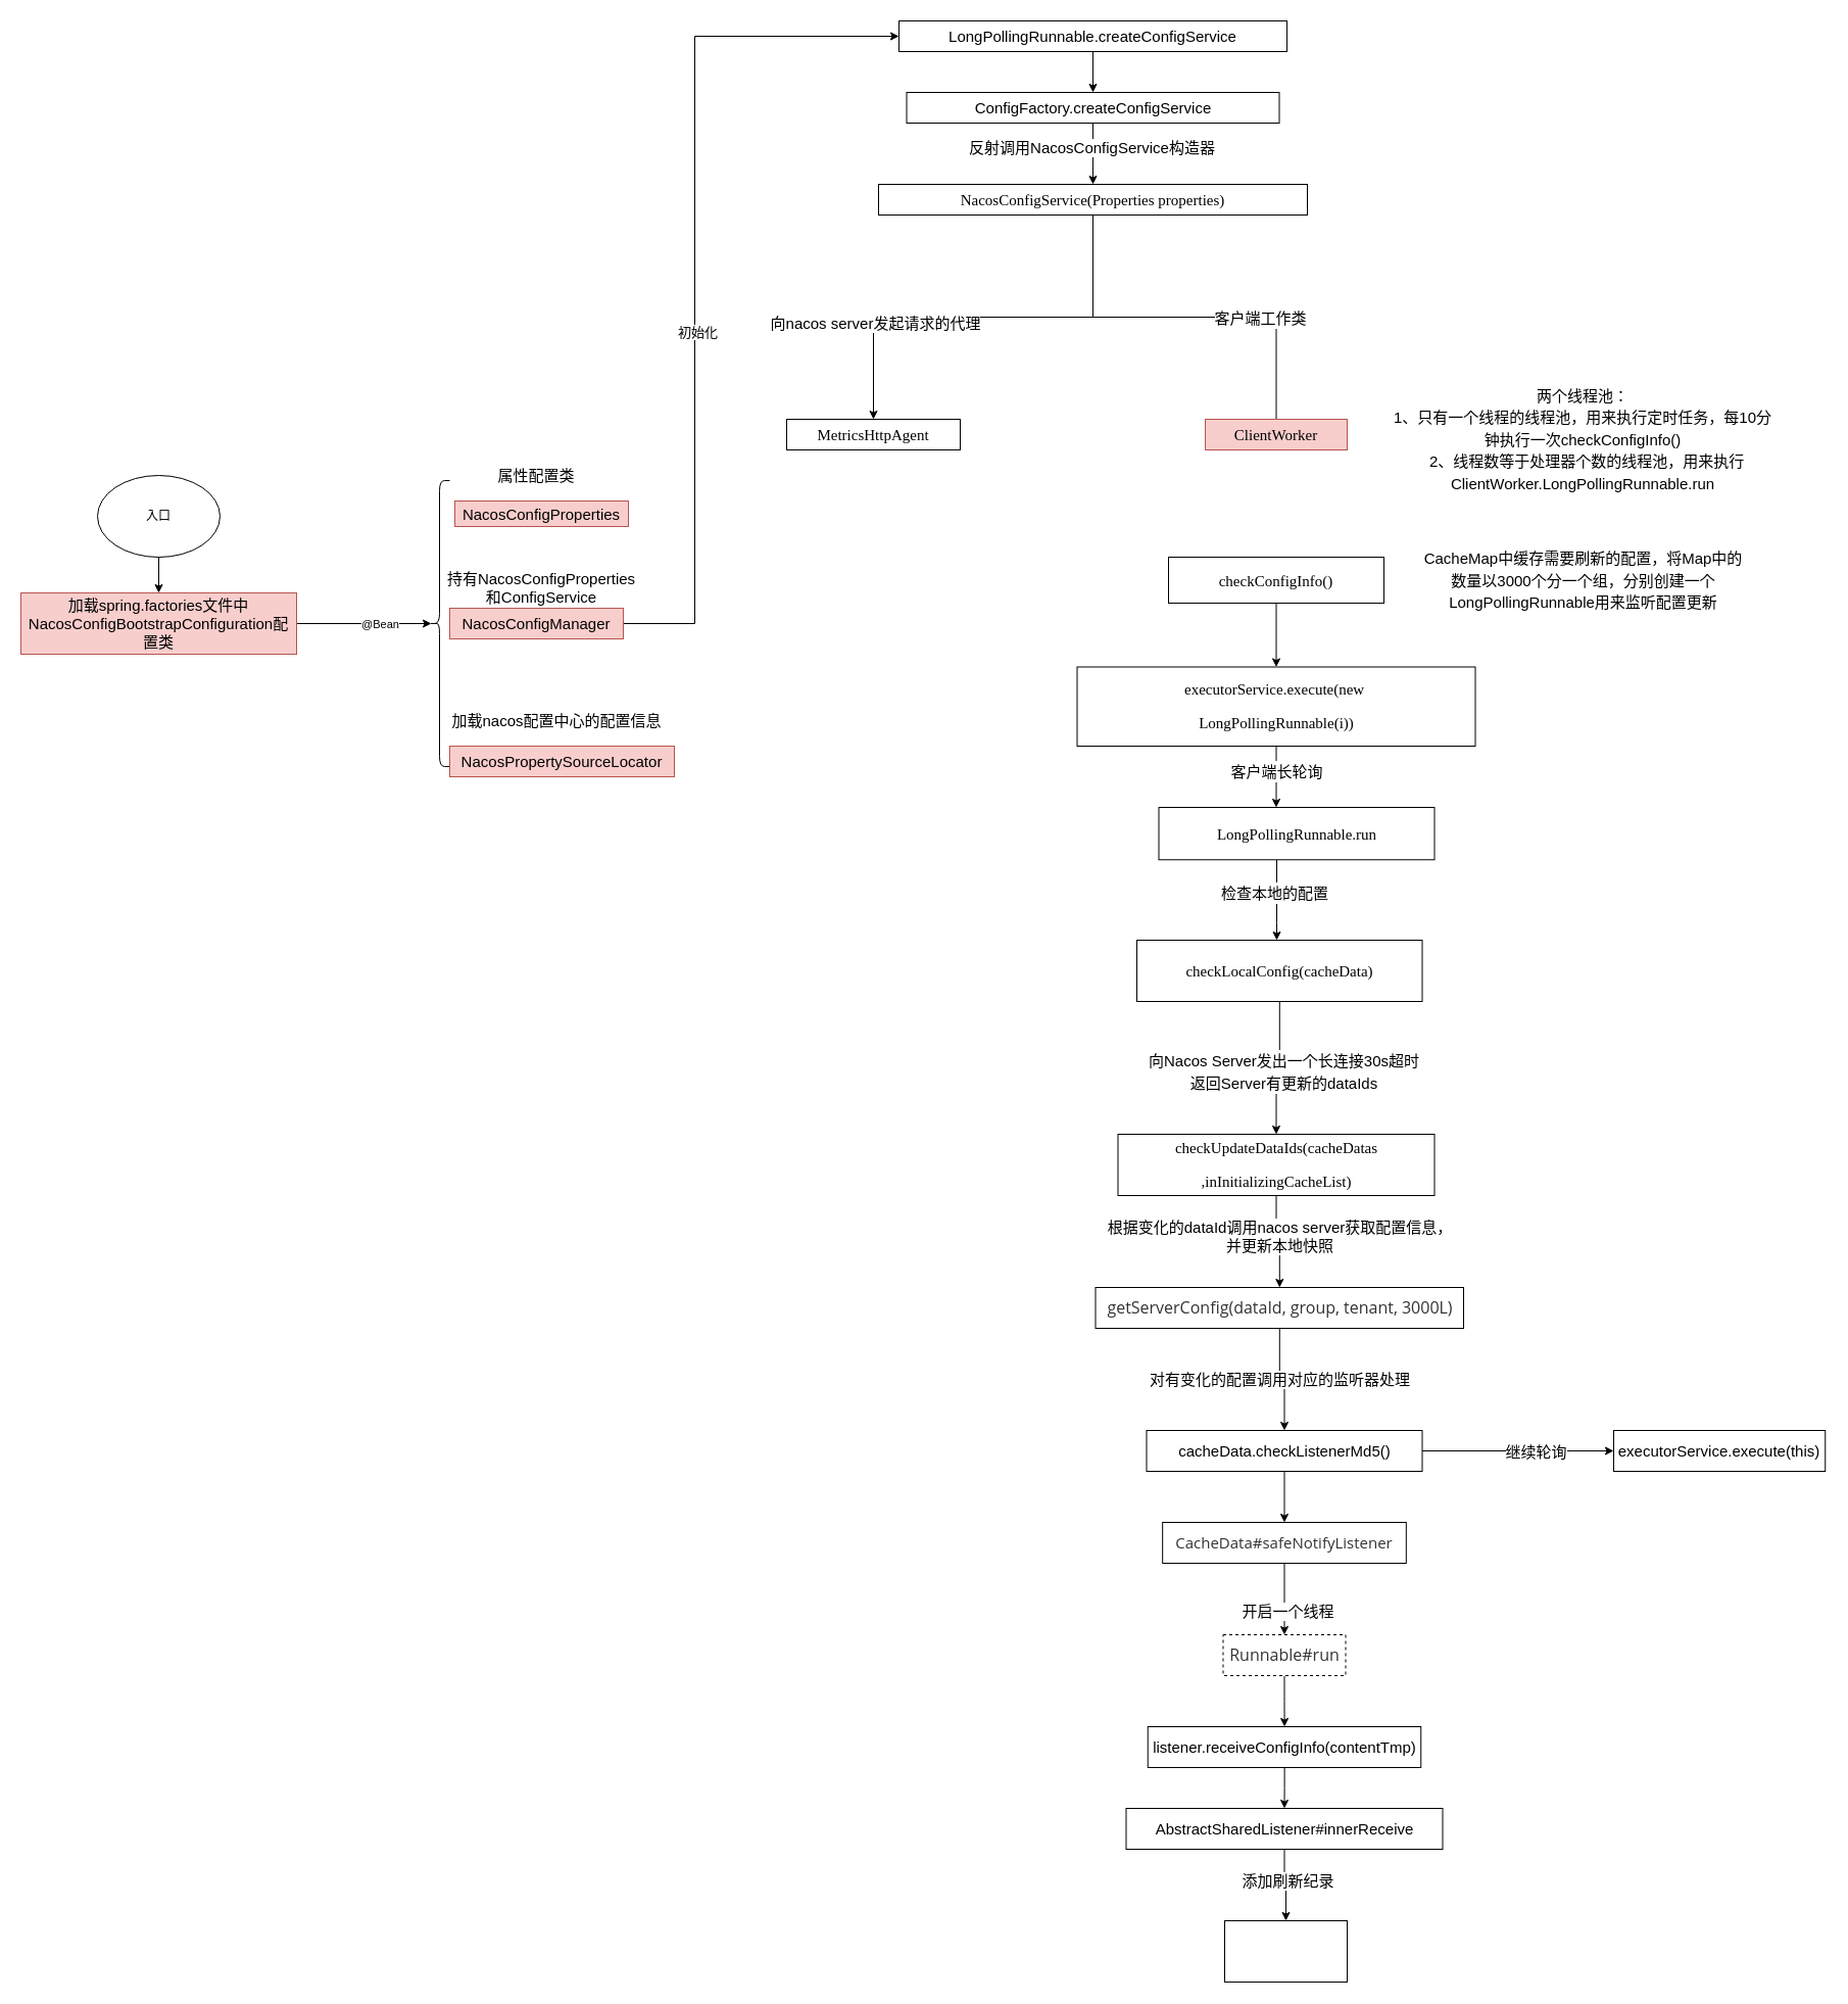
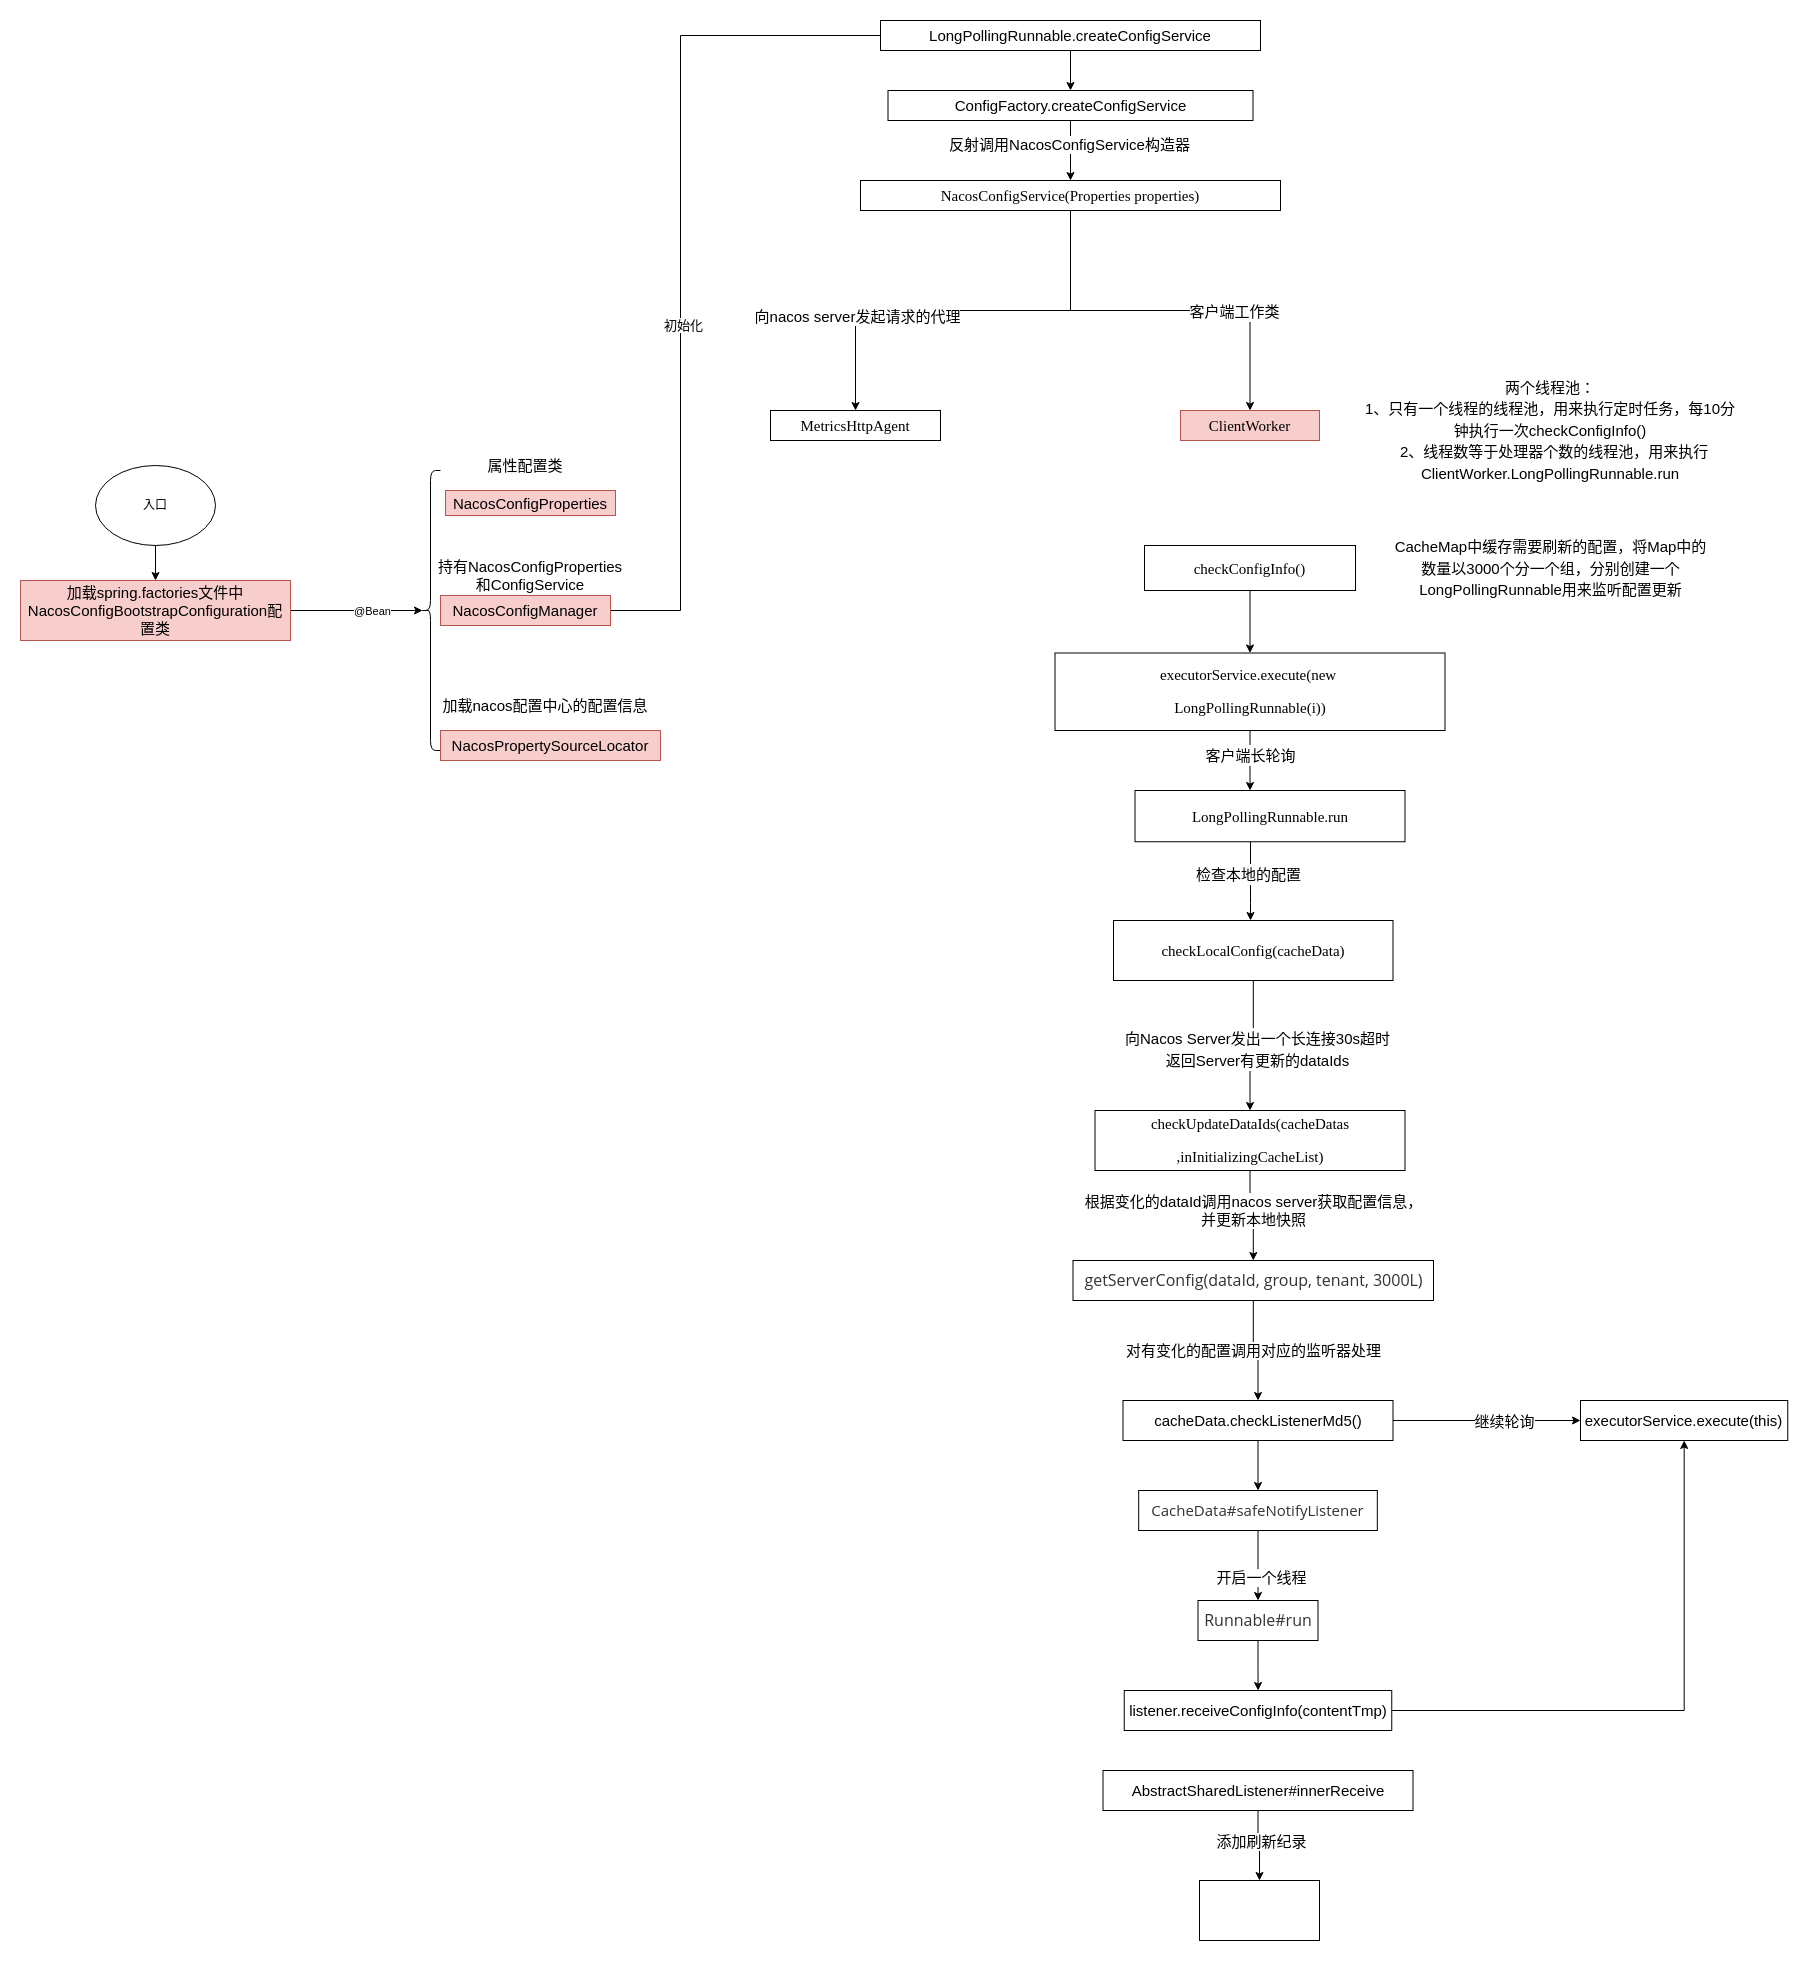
- <mxCell id="9" style="edgeStyle=orthogonalEdgeStyle;rounded=0;orthogonalLoop=1;jettySize=auto;html=1;entryX=0;entryY=0.5;entryDx=0;entryDy=0;fontSize=13;" edge="1" parent="1" source="11" target="17"><mxGeometry relative="1" as="geometry"><Array as="points"><mxPoint x="680" y="610" /><mxPoint x="680" y="35" /></Array></mxGeometry></mxCell>
+ <mxCell id="9" style="edgeStyle=orthogonalEdgeStyle;rounded=0;orthogonalLoop=1;jettySize=auto;html=1;entryX=0;entryY=0.5;entryDx=0;entryDy=0;fontSize=13;endArrow=none;" edge="1" parent="1" source="11" target="17"><mxGeometry relative="1" as="geometry"><Array as="points"><mxPoint x="680" y="610" /><mxPoint x="680" y="35" /></Array></mxGeometry></mxCell>
- <mxCell id="21" value="" style="edgeStyle=orthogonalEdgeStyle;rounded=0;orthogonalLoop=1;jettySize=auto;html=1;fontSize=12;fontColor=#000000;endArrow=none;" edge="1" parent="1" source="25" target="26"><mxGeometry relative="1" as="geometry" /></mxCell>
+ <mxCell id="21" value="" style="edgeStyle=orthogonalEdgeStyle;rounded=0;orthogonalLoop=1;jettySize=auto;html=1;fontSize=12;fontColor=#000000;" edge="1" parent="1" source="25" target="26"><mxGeometry relative="1" as="geometry" /></mxCell>
- <mxCell id="56" value="&lt;span style=&quot;color: rgb(51 , 51 , 51) ; font-family: &amp;#34;open sans&amp;#34; , &amp;#34;clear sans&amp;#34; , &amp;#34;helvetica neue&amp;#34; , &amp;#34;helvetica&amp;#34; , &amp;#34;arial&amp;#34; , &amp;#34;segoe ui emoji&amp;#34; , sans-serif ; font-size: 16px ; background-color: rgb(255 , 255 , 255)&quot;&gt;Runnable#run&lt;/span&gt;" style="whiteSpace=wrap;html=1;rounded=0;spacing=0;dashed=1;" vertex="1" parent="1"><mxGeometry x="1197.5" y="1600" width="120" height="40" as="geometry" /></mxCell>
+ <mxCell id="56" value="&lt;span style=&quot;color: rgb(51 , 51 , 51) ; font-family: &amp;#34;open sans&amp;#34; , &amp;#34;clear sans&amp;#34; , &amp;#34;helvetica neue&amp;#34; , &amp;#34;helvetica&amp;#34; , &amp;#34;arial&amp;#34; , &amp;#34;segoe ui emoji&amp;#34; , sans-serif ; font-size: 16px ; background-color: rgb(255 , 255 , 255)&quot;&gt;Runnable#run&lt;/span&gt;" style="whiteSpace=wrap;html=1;rounded=0;spacing=0;" vertex="1" parent="1"><mxGeometry x="1197.5" y="1600" width="120" height="40" as="geometry" /></mxCell>
- <mxCell id="57" value="" style="edgeStyle=orthogonalEdgeStyle;rounded=0;orthogonalLoop=1;jettySize=auto;html=1;fontSize=15;fontColor=#000000;" edge="1" parent="1" source="58" target="61"><mxGeometry relative="1" as="geometry" /></mxCell>
+ <mxCell id="57" value="" style="edgeStyle=orthogonalEdgeStyle;rounded=0;orthogonalLoop=1;jettySize=auto;html=1;fontSize=15;fontColor=#000000;" edge="1" parent="1" source="58" target="51"><mxGeometry relative="1" as="geometry" /></mxCell>
